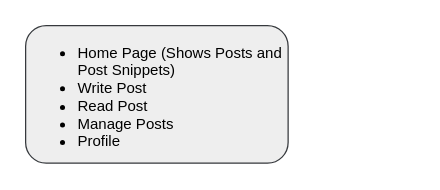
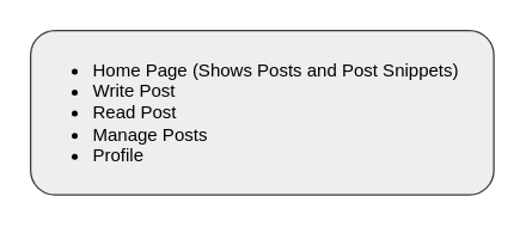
- <mxCell id="2" value="&lt;ul&gt;&lt;li&gt;Home Page (Shows Posts and Post Snippets)&lt;/li&gt;&lt;li&gt;Write Post&lt;/li&gt;&lt;li&gt;Read Post&lt;/li&gt;&lt;li&gt;Manage Posts&lt;/li&gt;&lt;li&gt;Profile&lt;/li&gt;&lt;/ul&gt;" style="text;strokeColor=#36393d;html=1;whiteSpace=wrap;verticalAlign=middle;overflow=hidden;rounded=1;fillColor=#eeeeee;" parent="1" vertex="1"><mxGeometry x="20" y="20" width="210" height="110" as="geometry" /></mxCell>
+ <mxCell id="2" value="&lt;ul&gt;&lt;li&gt;Home Page (Shows Posts and Post Snippets)&lt;/li&gt;&lt;li&gt;Write Post&lt;/li&gt;&lt;li&gt;Read Post&lt;/li&gt;&lt;li&gt;Manage Posts&lt;/li&gt;&lt;li&gt;Profile&lt;/li&gt;&lt;/ul&gt;" style="text;strokeColor=#36393d;html=1;whiteSpace=wrap;verticalAlign=middle;overflow=hidden;rounded=1;fillColor=#eeeeee;" parent="1" vertex="1"><mxGeometry x="20" y="20" width="310" height="110" as="geometry" /></mxCell>
